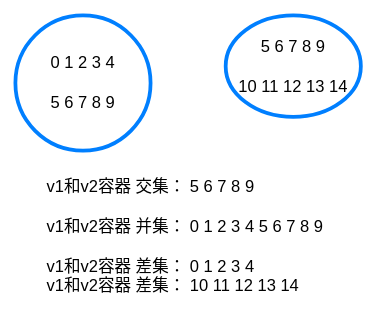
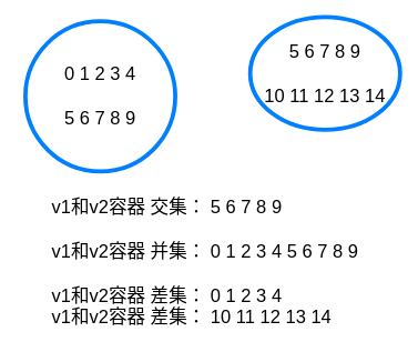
- <mxCell id="2" value="0 1 2 3 4&lt;br&gt;&lt;br&gt;5 6 7 8 9" style="ellipse;whiteSpace=wrap;html=1;aspect=fixed;strokeColor=#007FFF;strokeWidth=5;fontSize=22;" vertex="1" parent="1"><mxGeometry x="20" y="20" width="180" height="180" as="geometry" /></mxCell>
+ <mxCell id="2" value="0 1 2 3 4&lt;br&gt;&lt;br&gt;5 6 7 8 9" style="ellipse;whiteSpace=wrap;html=1;aspect=fixed;strokeColor=#007FFF;strokeWidth=5;fontSize=22;" vertex="1" parent="1"><mxGeometry x="30" y="25" width="180" height="180" as="geometry" /></mxCell>
